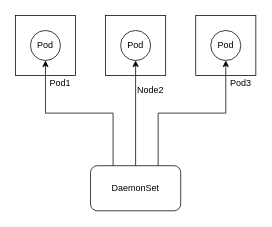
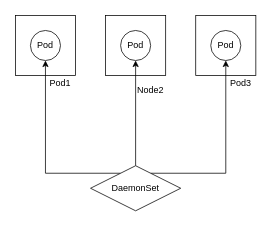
- <mxCell id="14" value="DaemonSet" style="rounded=1;whiteSpace=wrap;html=1;" vertex="1" parent="1"><mxGeometry x="120" y="220" width="120" height="60" as="geometry" /></mxCell>
+ <mxCell id="14" value="DaemonSet" style="rhombus;whiteSpace=wrap;html=1;" vertex="1" parent="1"><mxGeometry x="120" y="220" width="120" height="60" as="geometry" /></mxCell>
